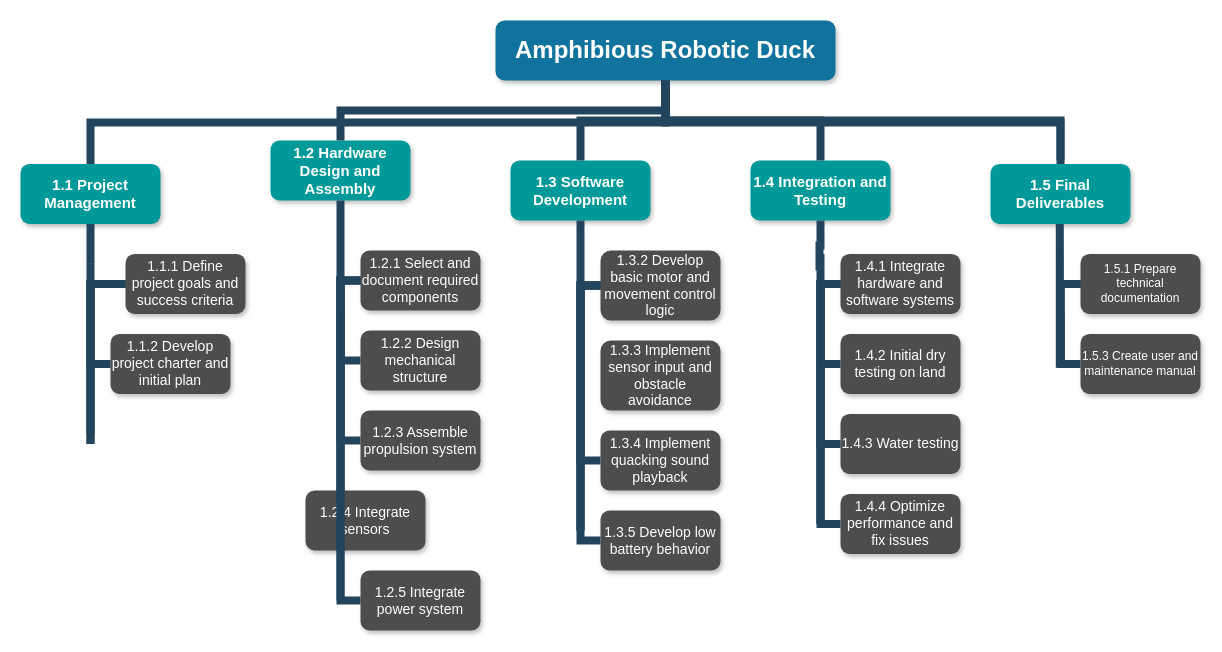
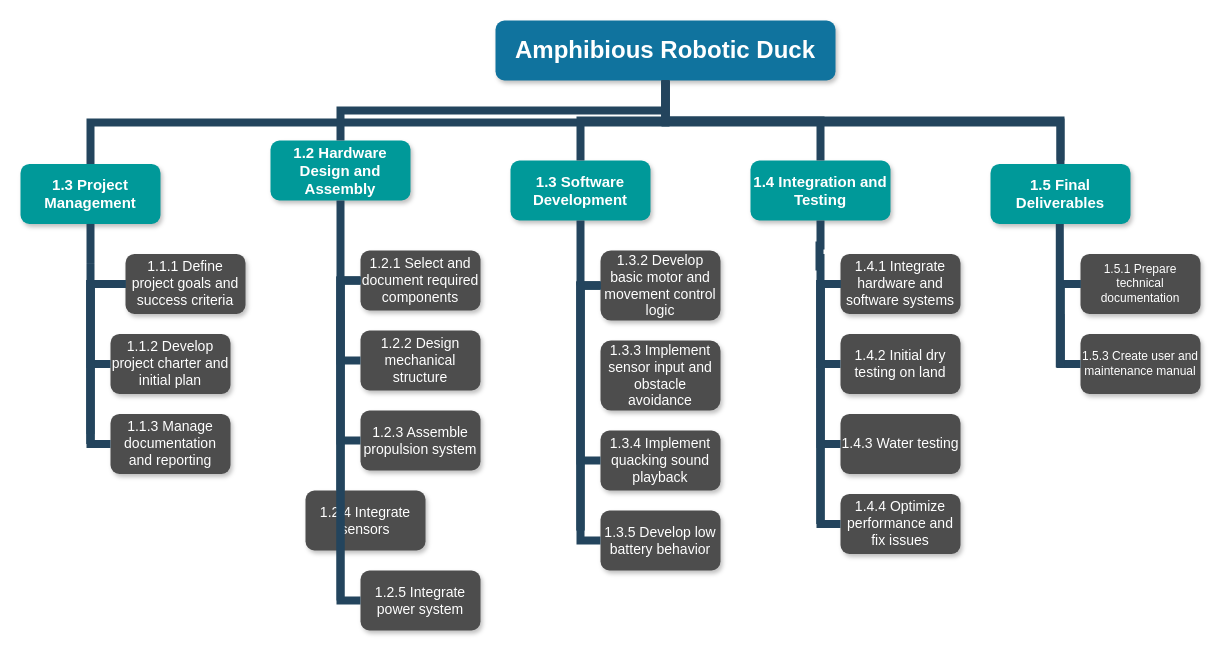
- <mxCell id="3" value="1.1 Project Management" style="whiteSpace=wrap;rounded=1;fillColor=#009999;strokeColor=none;shadow=1;fontColor=#FFFFFF;fontStyle=1;fontSize=15;" parent="1" vertex="1"><mxGeometry x="20" y="163.44" width="140" height="60" as="geometry" /></mxCell>
+ <mxCell id="3" value="1.3 Project Management" style="whiteSpace=wrap;rounded=1;fillColor=#009999;strokeColor=none;shadow=1;fontColor=#FFFFFF;fontStyle=1;fontSize=15;" parent="1" vertex="1"><mxGeometry x="20" y="163.44" width="140" height="60" as="geometry" /></mxCell>
+ <mxCell id="18" value="" style="edgeStyle=elbowEdgeStyle;elbow=horizontal;rounded=0;fontColor=#000000;endArrow=none;endFill=0;strokeWidth=8;strokeColor=#23445D;fontSize=14;" parent="1" source="8" target="10" edge="1"><mxGeometry width="100" height="100" relative="1" as="geometry"><mxPoint x="100" y="263.44" as="sourcePoint" /><mxPoint x="100" y="443.44" as="targetPoint" /><Array as="points"><mxPoint x="90" y="353.44" /></Array></mxGeometry></mxCell>
+ <mxCell id="10" value="&#10;1.1.3 Manage documentation and reporting&#10;" style="whiteSpace=wrap;rounded=1;fillColor=#4D4D4D;strokeColor=none;shadow=1;fontColor=#FFFFFF;fontStyle=0;fontSize=14;" parent="1" vertex="1"><mxGeometry x="110" y="413.44" width="120" height="60" as="geometry" /></mxCell>
